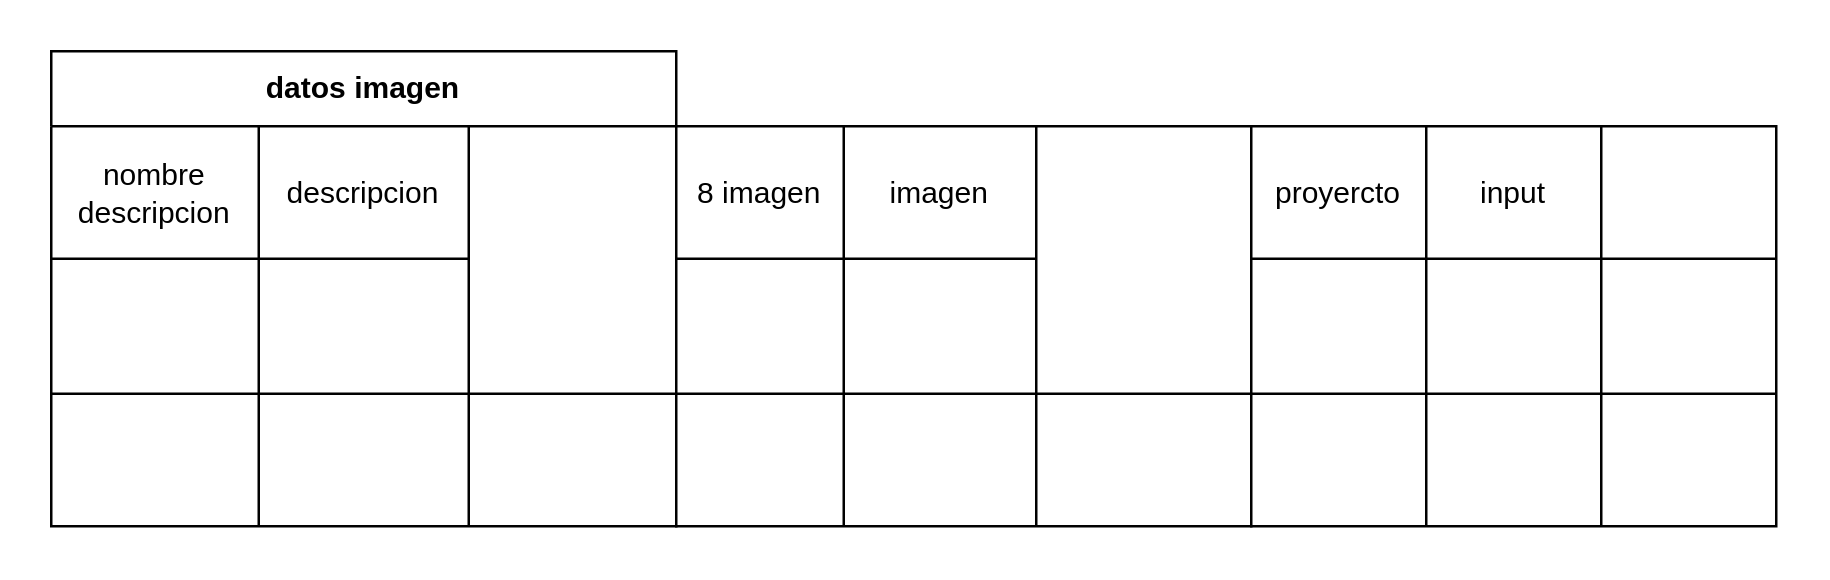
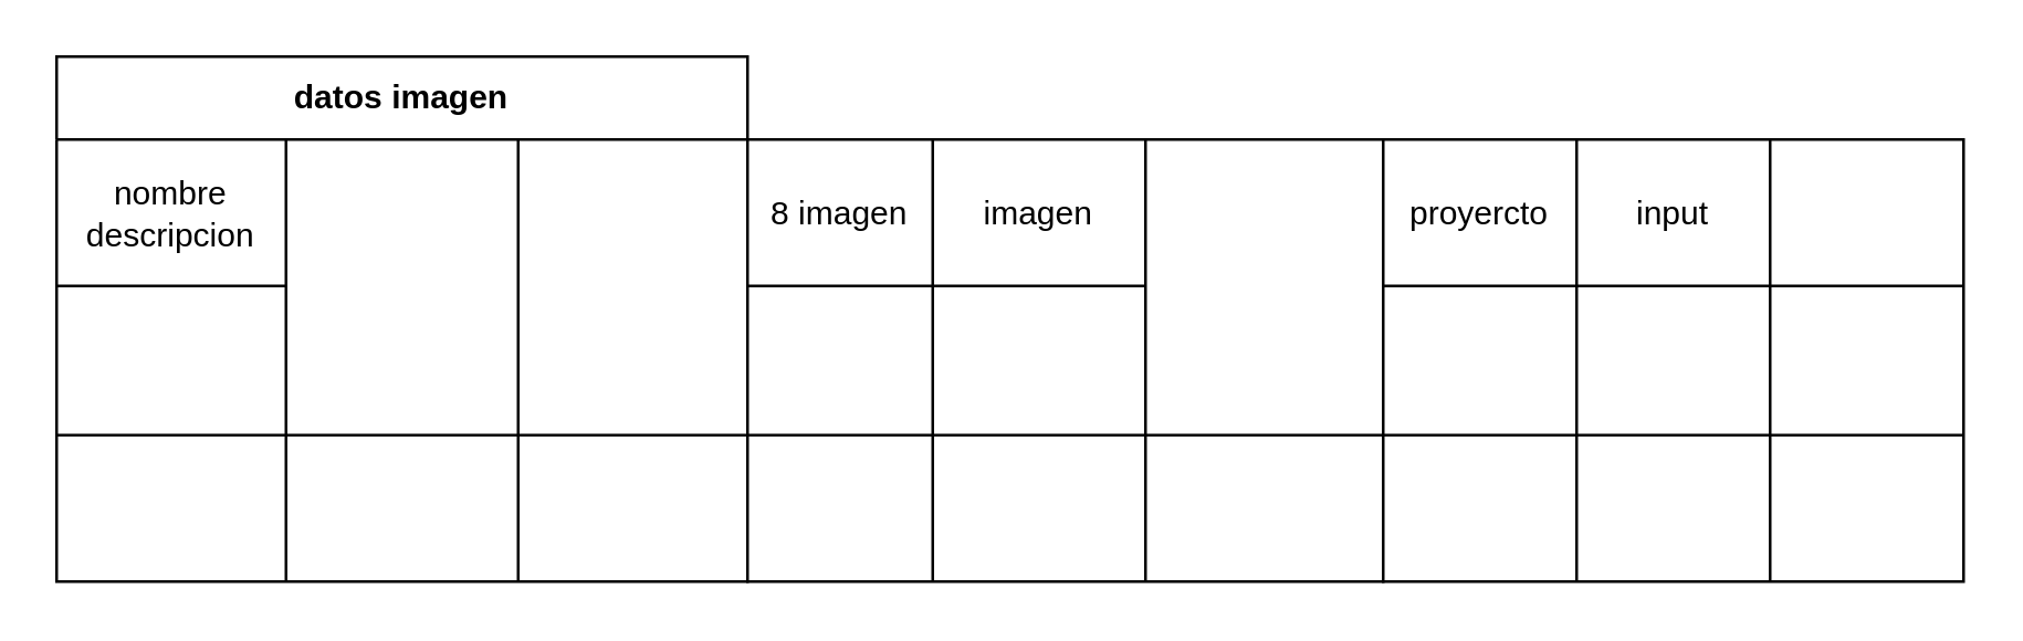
- <mxCell id="5" value="descripcion" style="shape=partialRectangle;html=1;whiteSpace=wrap;connectable=0;fillColor=none;top=0;left=0;bottom=0;right=0;overflow=hidden;" vertex="1" parent="3"><mxGeometry x="83" width="84" height="53" as="geometry" /></mxCell>
